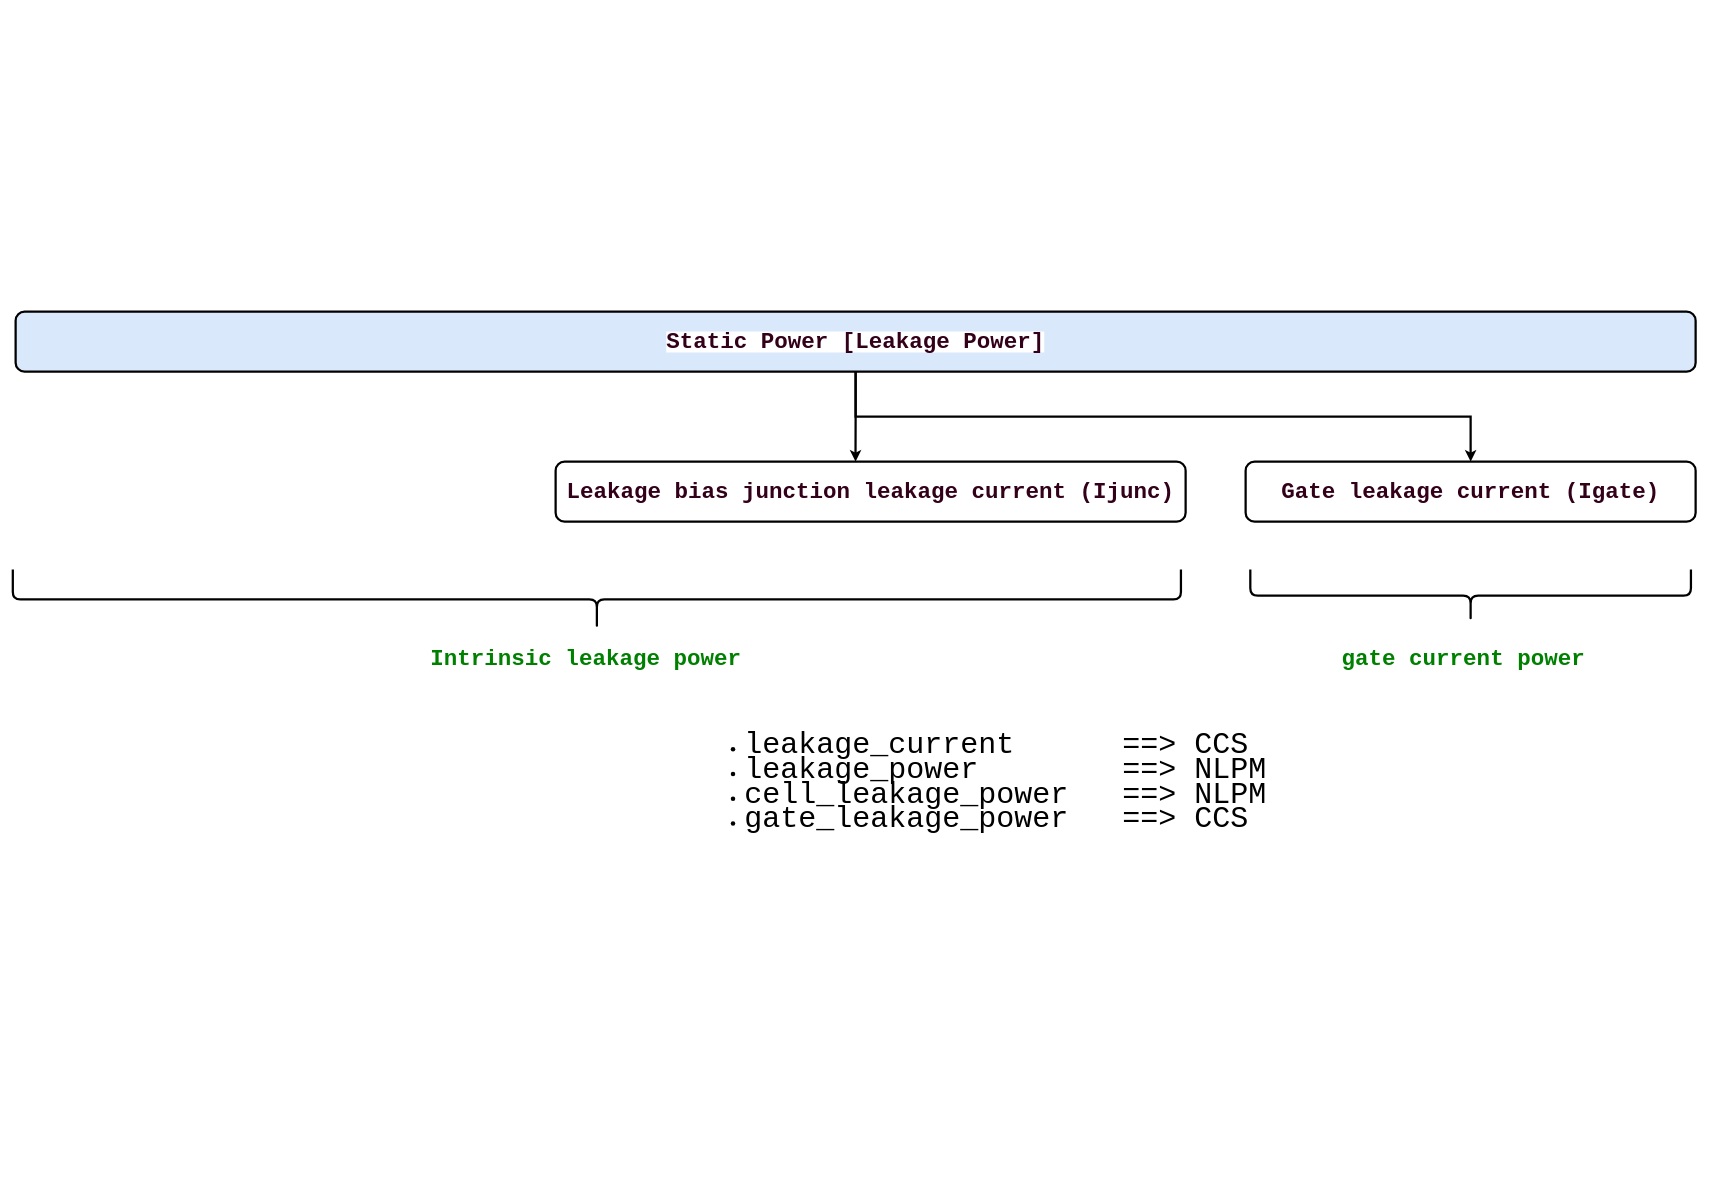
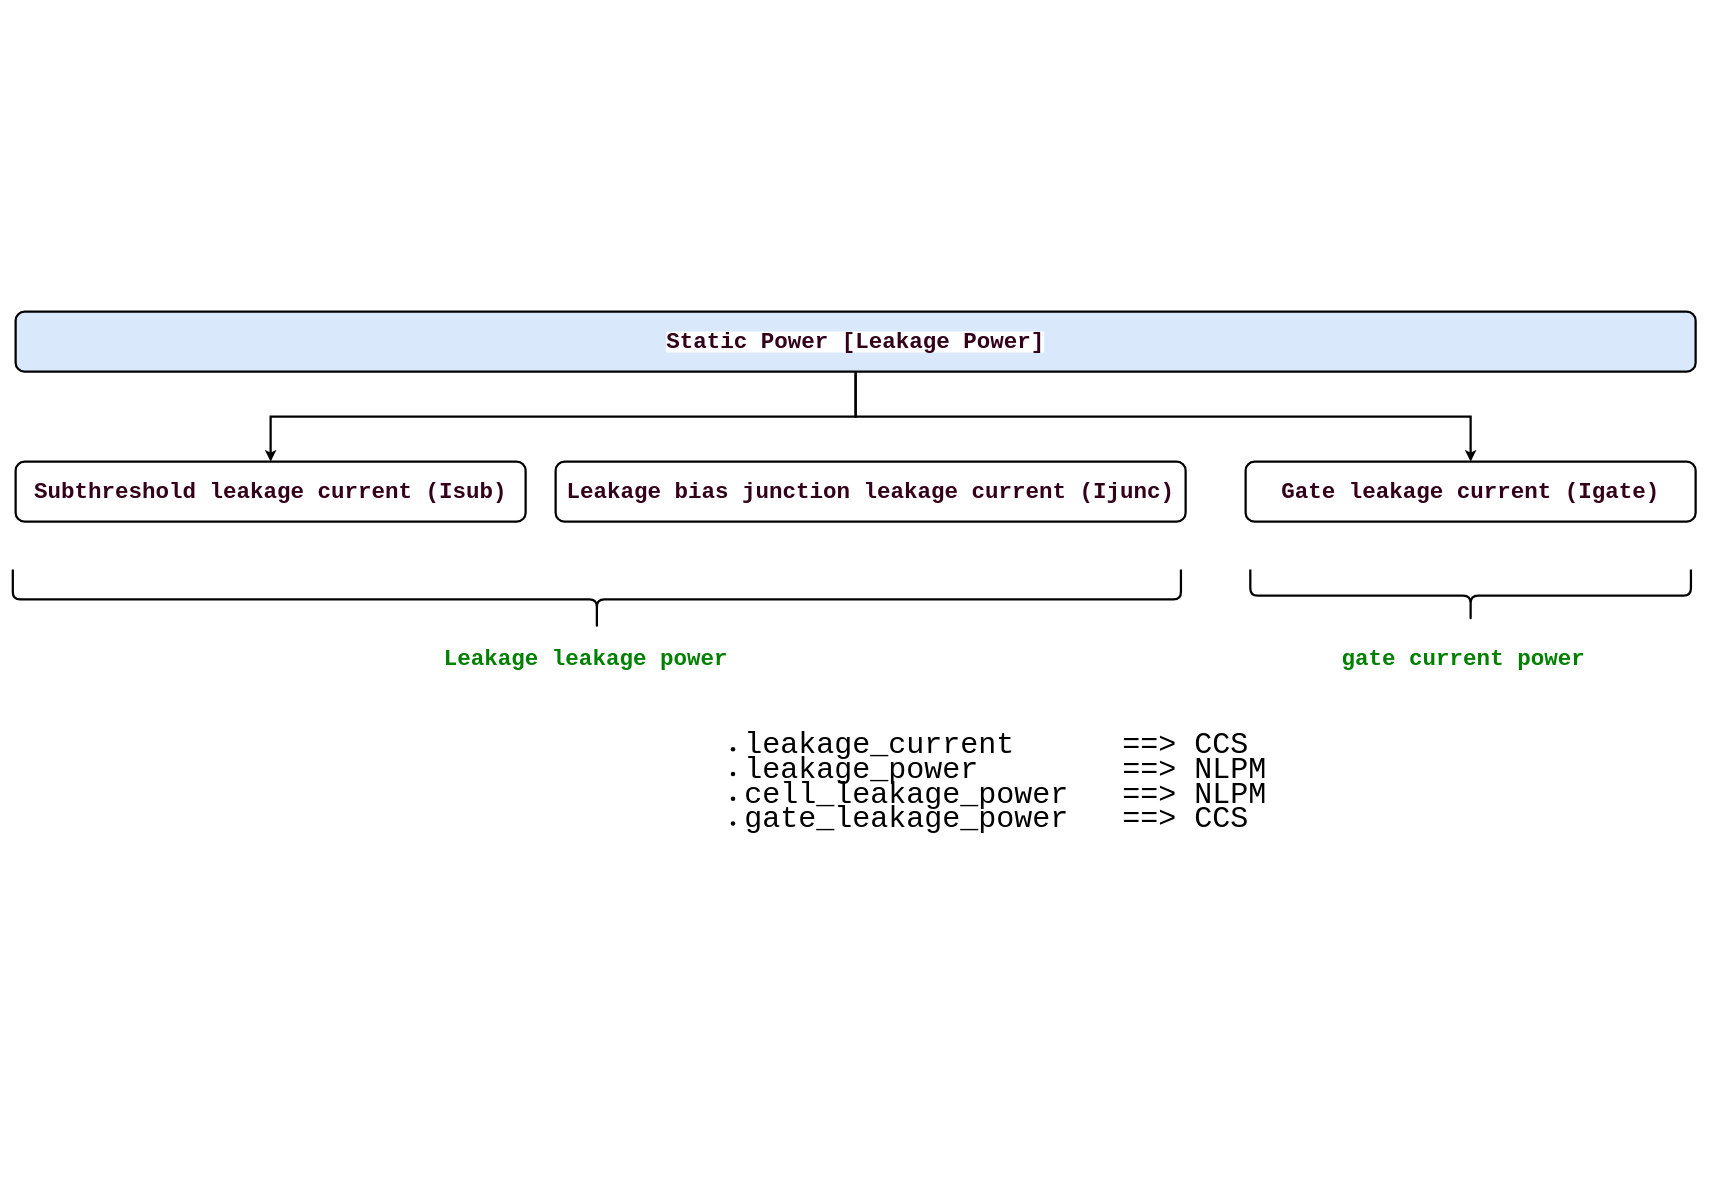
+ <mxCell id="2" style="edgeStyle=orthogonalEdgeStyle;rounded=0;orthogonalLoop=1;jettySize=auto;html=1;exitX=0.5;exitY=1;exitDx=0;exitDy=0;entryX=0.5;entryY=0;entryDx=0;entryDy=0;strokeWidth=3;" edge="1" parent="1" source="5" target="6"><mxGeometry relative="1" as="geometry" /></mxCell>
- <mxCell id="3" style="edgeStyle=orthogonalEdgeStyle;rounded=0;orthogonalLoop=1;jettySize=auto;html=1;exitX=0.5;exitY=1;exitDx=0;exitDy=0;strokeWidth=3;entryX=0.476;entryY=0;entryDx=0;entryDy=0;entryPerimeter=0;" edge="1" parent="1" source="5" target="7"><mxGeometry relative="1" as="geometry"><mxPoint x="1140" y="605" as="targetPoint" /></mxGeometry></mxCell>
+ <mxCell id="6" value="&lt;div style=&quot;background-color: rgb(255, 255, 255); font-family: Consolas, &amp;quot;Courier New&amp;quot;, monospace; line-height: 28px; white-space: pre;&quot;&gt;&lt;font style=&quot;color: rgb(51, 0, 26);&quot;&gt;Subthreshold leakage current (Isub)&lt;/font&gt;&lt;/div&gt;" style="rounded=1;whiteSpace=wrap;html=1;fontSize=30;strokeWidth=3;fontStyle=1" vertex="1" parent="1"><mxGeometry x="20" y="615" width="680" height="80" as="geometry" /></mxCell>
- <mxCell id="11" value="&lt;div style=&quot;background-color: rgb(255, 255, 255); font-family: Consolas, &amp;quot;Courier New&amp;quot;, monospace; line-height: 28px; white-space-collapse: preserve;&quot;&gt;&lt;span style=&quot;color: #008000;&quot;&gt;Intrinsic leakage power&lt;/span&gt;&lt;/div&gt;" style="text;html=1;align=center;verticalAlign=middle;resizable=0;points=[];autosize=1;strokeColor=none;fillColor=none;fontStyle=1;fontSize=30;" vertex="1" parent="1"><mxGeometry x="580" y="858" width="400" height="40" as="geometry" /></mxCell>
+ <mxCell id="11" value="&lt;div style=&quot;background-color: rgb(255, 255, 255); font-family: Consolas, &amp;quot;Courier New&amp;quot;, monospace; line-height: 28px; white-space-collapse: preserve;&quot;&gt;&lt;span style=&quot;color: #008000;&quot;&gt;Leakage leakage power&lt;/span&gt;&lt;/div&gt;" style="text;html=1;align=center;verticalAlign=middle;resizable=0;points=[];autosize=1;strokeColor=none;fillColor=none;fontStyle=1;fontSize=30;" vertex="1" parent="1"><mxGeometry x="580" y="858" width="400" height="40" as="geometry" /></mxCell>
